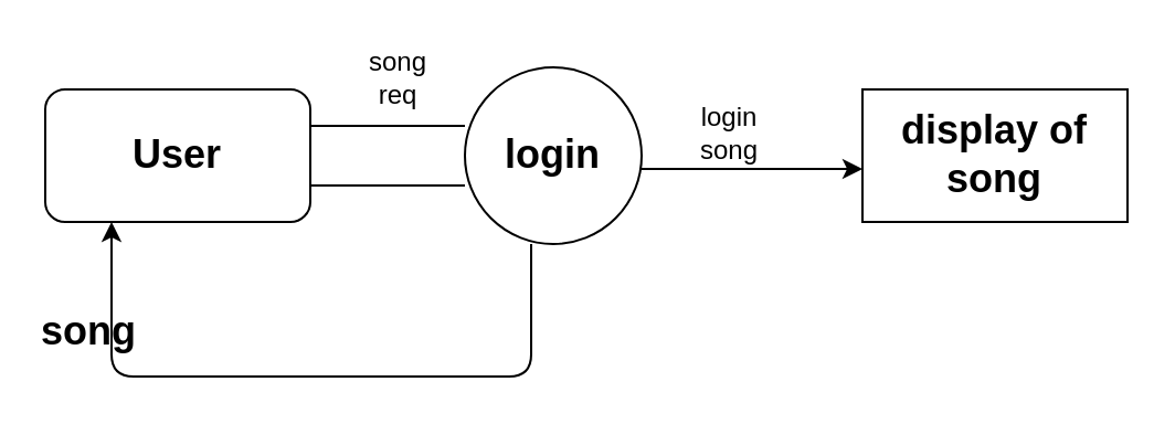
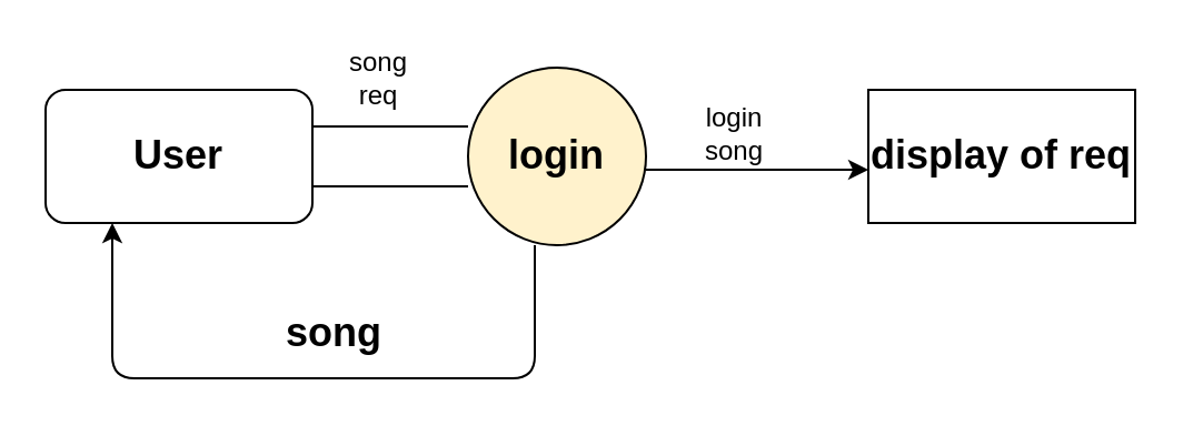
- <mxCell id="8" value="&lt;div&gt;song&lt;/div&gt;&lt;div&gt;req&lt;br&gt;&lt;/div&gt;" style="text;html=1;strokeColor=none;fillColor=none;align=center;verticalAlign=middle;whiteSpace=wrap;rounded=0;" vertex="1" parent="1"><mxGeometry x="160" y="20" width="40" height="30" as="geometry" /></mxCell>
+ <mxCell id="8" value="&lt;div&gt;song&lt;/div&gt;&lt;div&gt;req&lt;br&gt;&lt;/div&gt;" style="text;html=1;strokeColor=none;fillColor=none;align=center;verticalAlign=middle;whiteSpace=wrap;rounded=0;" vertex="1" parent="1"><mxGeometry x="150" y="20" width="40" height="30" as="geometry" /></mxCell>
- <mxCell id="4" value="&lt;font style=&quot;font-size: 18px&quot;&gt;&lt;b&gt;login&lt;/b&gt;&lt;/font&gt;" style="ellipse;whiteSpace=wrap;html=1;aspect=fixed;" vertex="1" parent="1"><mxGeometry x="210" y="30" width="80" height="80" as="geometry" /></mxCell>
+ <mxCell id="4" value="&lt;font style=&quot;font-size: 18px&quot;&gt;&lt;b&gt;login&lt;/b&gt;&lt;/font&gt;" style="ellipse;whiteSpace=wrap;html=1;aspect=fixed;fillColor=#fff2cc;" vertex="1" parent="1"><mxGeometry x="210" y="30" width="80" height="80" as="geometry" /></mxCell>
- <mxCell id="7" value="&lt;font style=&quot;font-size: 18px&quot;&gt;&lt;b&gt;display of song&lt;br&gt;&lt;/b&gt;&lt;/font&gt;" style="rounded=0;whiteSpace=wrap;html=1;" vertex="1" parent="1"><mxGeometry x="390" y="40" width="120" height="60" as="geometry" /></mxCell>
+ <mxCell id="7" value="&lt;font style=&quot;font-size: 18px&quot;&gt;&lt;b&gt;display of req&lt;br&gt;&lt;/b&gt;&lt;/font&gt;" style="rounded=0;whiteSpace=wrap;html=1;" vertex="1" parent="1"><mxGeometry x="390" y="40" width="120" height="60" as="geometry" /></mxCell>
- <mxCell id="10" value="&lt;font style=&quot;font-size: 18px&quot;&gt;&lt;b&gt;song&lt;/b&gt;&lt;/font&gt;" style="text;html=1;strokeColor=none;fillColor=none;align=center;verticalAlign=middle;whiteSpace=wrap;rounded=0;" vertex="1" parent="1"><mxGeometry x="20" y="140" width="40" height="20" as="geometry" /></mxCell>
+ <mxCell id="10" value="&lt;font style=&quot;font-size: 18px&quot;&gt;&lt;b&gt;song&lt;/b&gt;&lt;/font&gt;" style="text;html=1;strokeColor=none;fillColor=none;align=center;verticalAlign=middle;whiteSpace=wrap;rounded=0;" vertex="1" parent="1"><mxGeometry x="130" y="140" width="40" height="20" as="geometry" /></mxCell>
